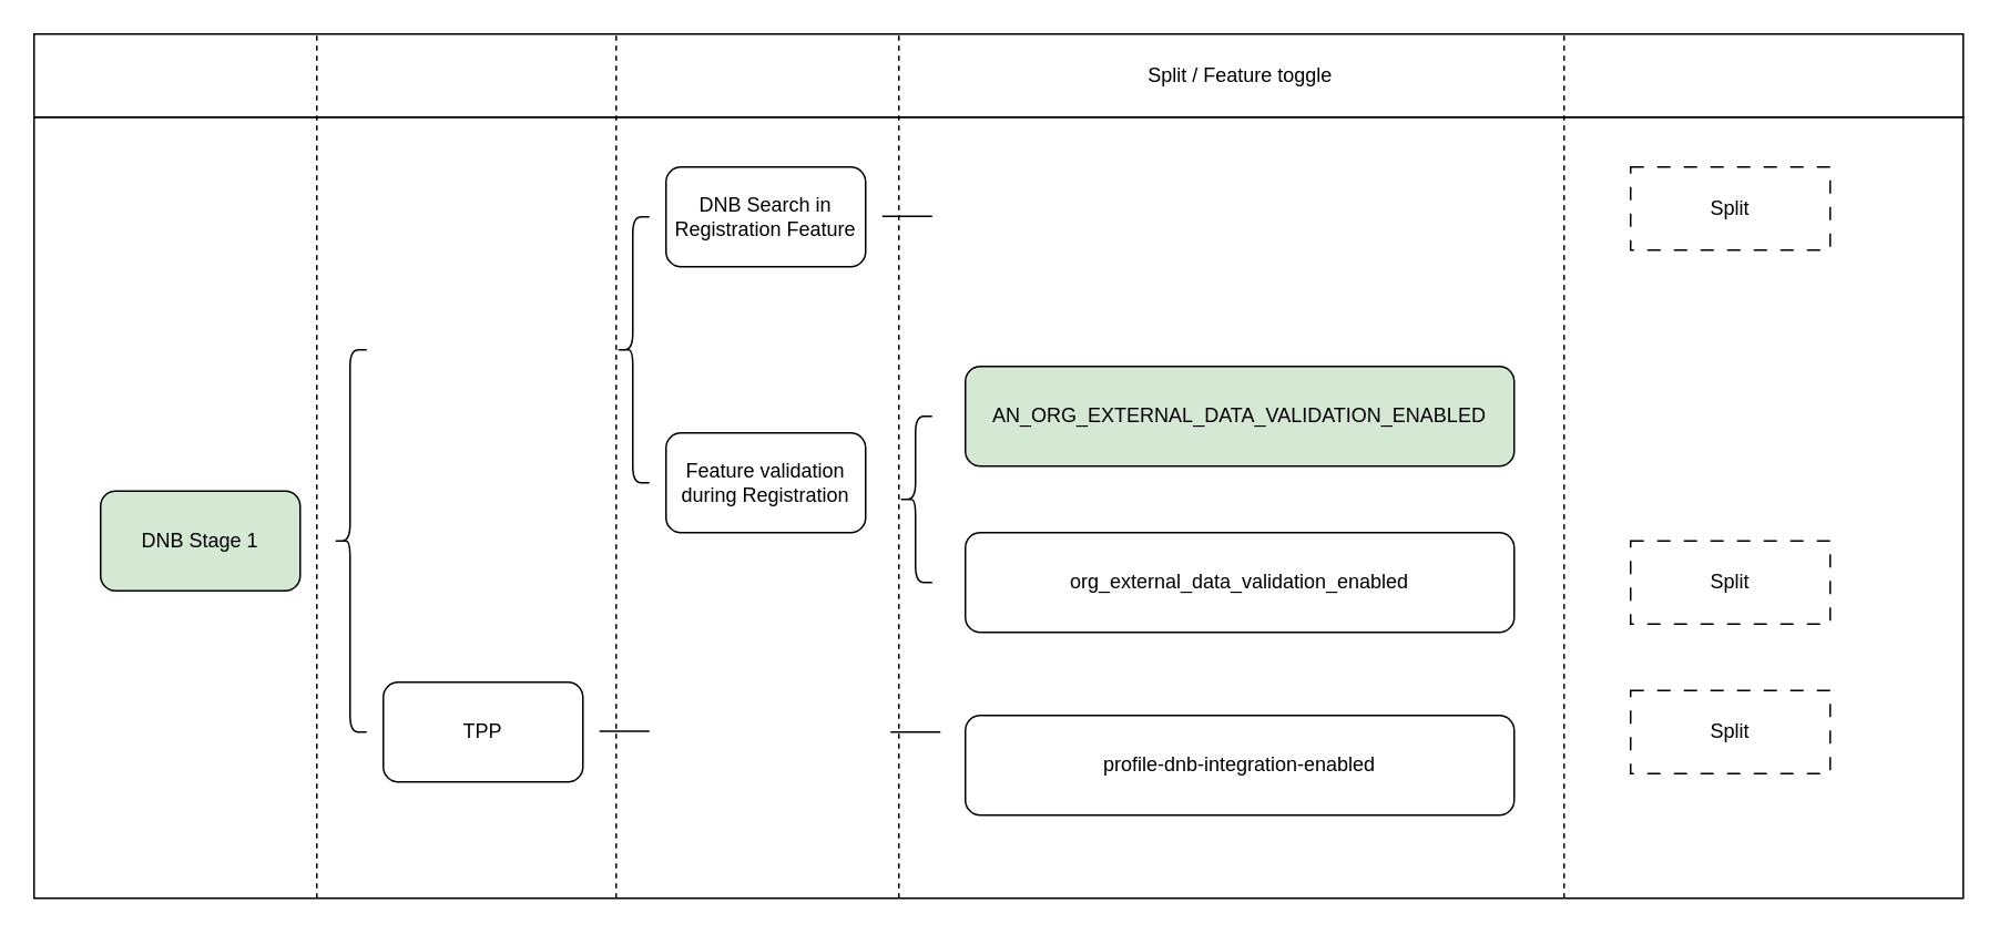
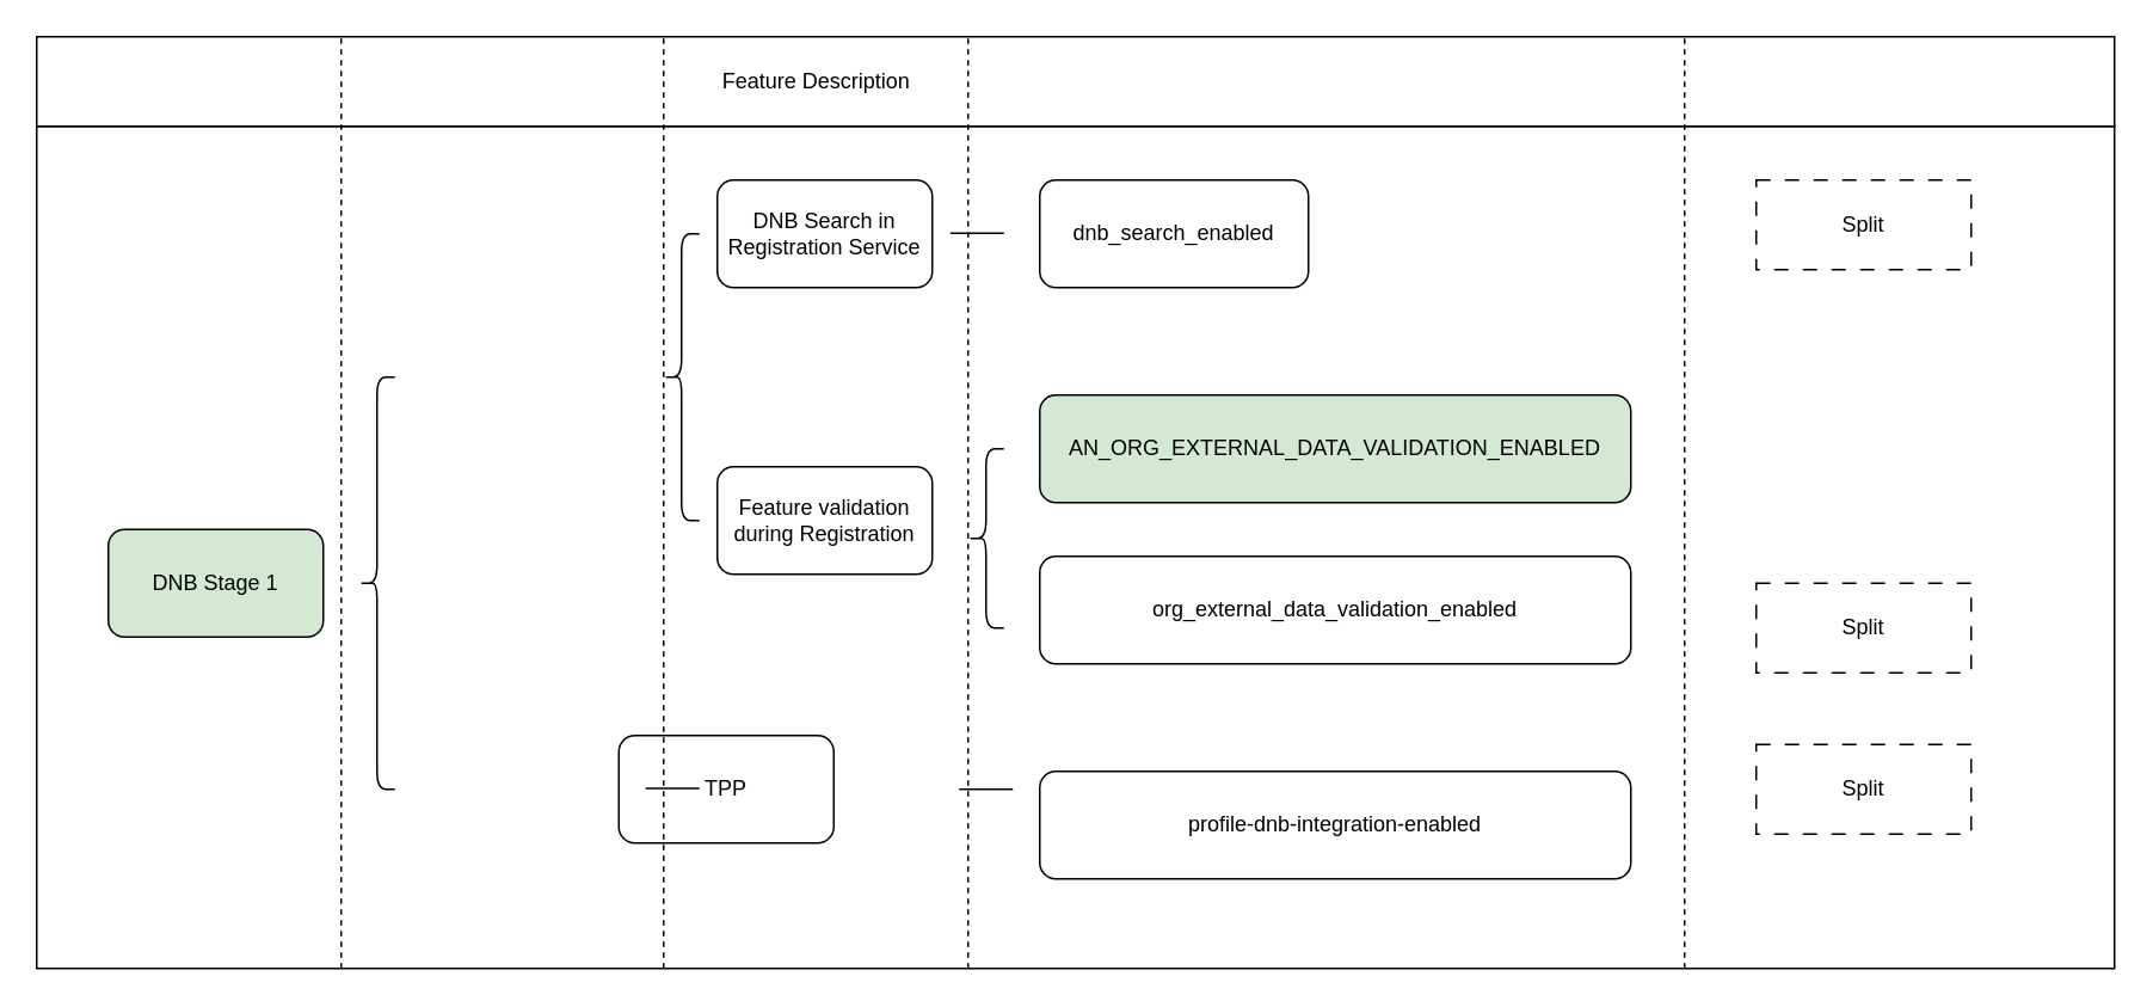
+ <mxCell id="26" value="Feature Description" style="text;html=1;align=center;verticalAlign=middle;resizable=0;points=[];autosize=1;strokeColor=none;fillColor=none;" parent="2" vertex="1"><mxGeometry x="370" y="10" width="130" height="30" as="geometry" /></mxCell>
- <mxCell id="27" value="Split / Feature toggle" style="text;html=1;align=center;verticalAlign=middle;resizable=0;points=[];autosize=1;strokeColor=none;fillColor=none;" parent="2" vertex="1"><mxGeometry x="660" y="10" width="130" height="30" as="geometry" /></mxCell>
- <mxCell id="8" value="DNB Search in Registration Feature" style="rounded=1;whiteSpace=wrap;html=1;" parent="2" vertex="1"><mxGeometry x="380" y="80" width="120" height="60" as="geometry" /></mxCell>
+ <mxCell id="8" value="DNB Search in Registration Service" style="rounded=1;whiteSpace=wrap;html=1;" parent="2" vertex="1"><mxGeometry x="380" y="80" width="120" height="60" as="geometry" /></mxCell>
+ <mxCell id="11" value="dnb_search_enabled" style="rounded=1;whiteSpace=wrap;html=1;" parent="2" vertex="1"><mxGeometry x="560" y="80" width="150" height="60" as="geometry" /></mxCell>
- <mxCell id="14" value="org_external_data_validation_enabled" style="rounded=1;whiteSpace=wrap;html=1;" parent="2" vertex="1"><mxGeometry x="560" y="300" width="330" height="60" as="geometry" /></mxCell>
+ <mxCell id="14" value="org_external_data_validation_enabled" style="rounded=1;whiteSpace=wrap;html=1;" parent="2" vertex="1"><mxGeometry x="560" y="290" width="330" height="60" as="geometry" /></mxCell>
- <mxCell id="4" value="TPP" style="rounded=1;whiteSpace=wrap;html=1;" parent="2" vertex="1"><mxGeometry x="210" y="390" width="120" height="60" as="geometry" /></mxCell>
+ <mxCell id="4" value="TPP" style="rounded=1;whiteSpace=wrap;html=1;" parent="2" vertex="1"><mxGeometry x="325" y="390" width="120" height="60" as="geometry" /></mxCell>
